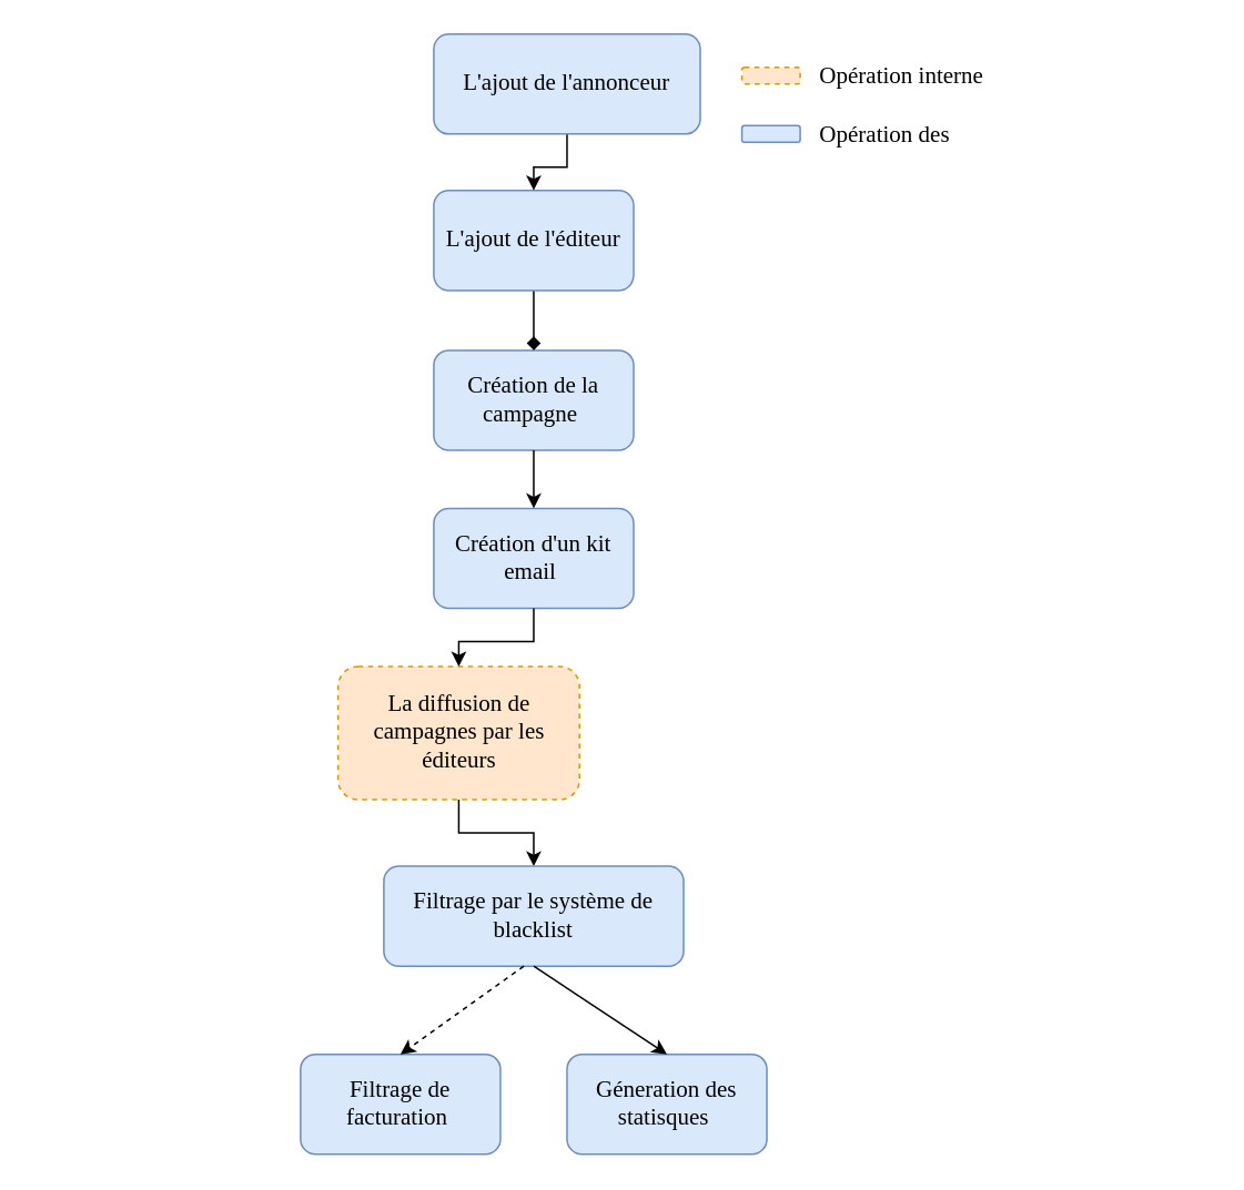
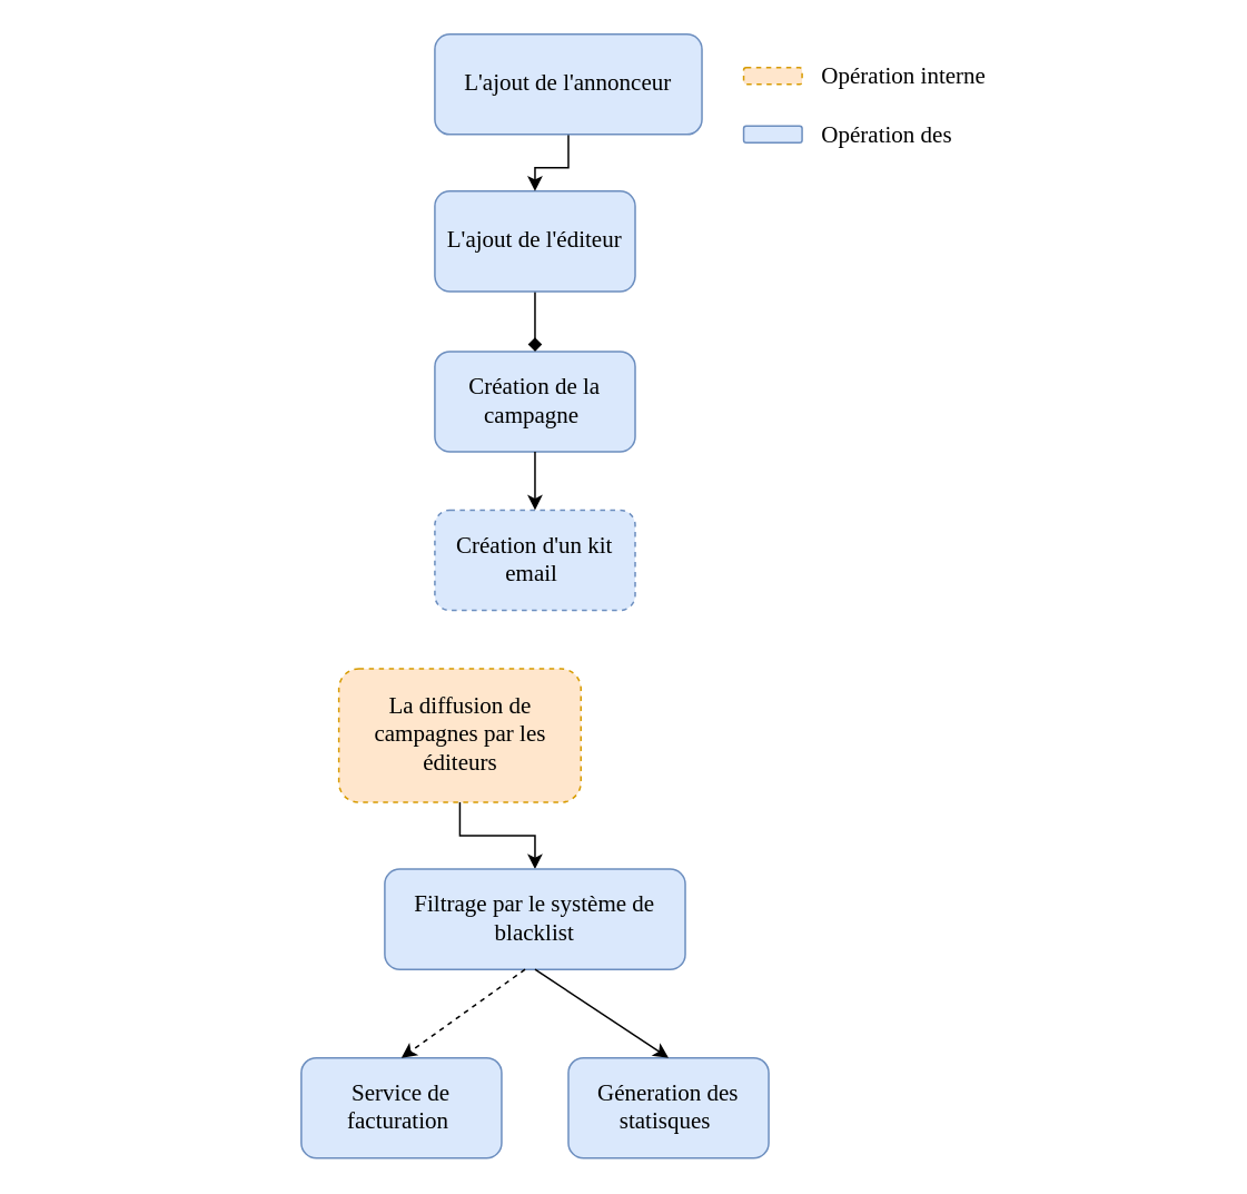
- <mxCell id="6" value="Création d'un kit email&amp;nbsp;" style="rounded=1;whiteSpace=wrap;html=1;fontFamily=Times New Roman;fontStyle=0;fontSize=14;fillColor=#dae8fc;strokeColor=#6c8ebf;" parent="4" vertex="1"><mxGeometry y="95" width="120" height="60" as="geometry" /></mxCell>
+ <mxCell id="6" value="Création d'un kit email&amp;nbsp;" style="rounded=1;whiteSpace=wrap;html=1;fontFamily=Times New Roman;fontStyle=0;fontSize=14;fillColor=#dae8fc;strokeColor=#6c8ebf;dashed=1;" parent="4" vertex="1"><mxGeometry y="95" width="120" height="60" as="geometry" /></mxCell>
- <mxCell id="10" value="" style="edgeStyle=orthogonalEdgeStyle;rounded=0;orthogonalLoop=1;jettySize=auto;html=1;fontFamily=Times New Roman;fontSize=14;" parent="3" source="6" target="9" edge="1"><mxGeometry relative="1" as="geometry" /></mxCell>
- <mxCell id="20" value="Filtrage de facturation&amp;nbsp;" style="rounded=1;whiteSpace=wrap;html=1;fontFamily=Times New Roman;fontStyle=0;fontSize=14;fillColor=#dae8fc;strokeColor=#6c8ebf;" parent="1" vertex="1"><mxGeometry x="180" y="633" width="120" height="60" as="geometry" /></mxCell>
+ <mxCell id="20" value="Service de facturation&amp;nbsp;" style="rounded=1;whiteSpace=wrap;html=1;fontFamily=Times New Roman;fontStyle=0;fontSize=14;fillColor=#dae8fc;strokeColor=#6c8ebf;" parent="1" vertex="1"><mxGeometry x="180" y="633" width="120" height="60" as="geometry" /></mxCell>
